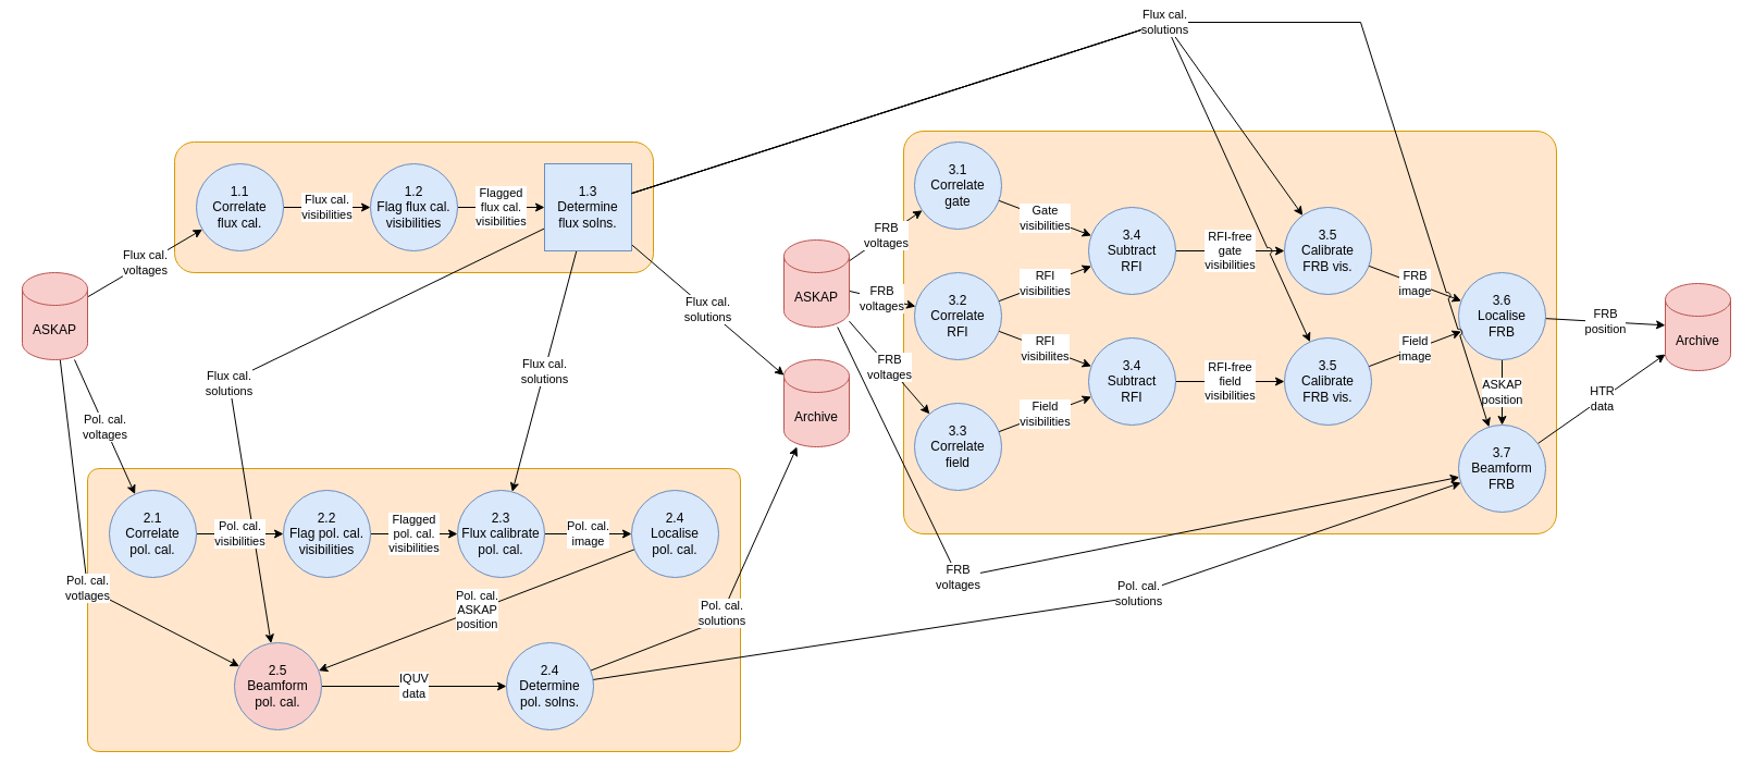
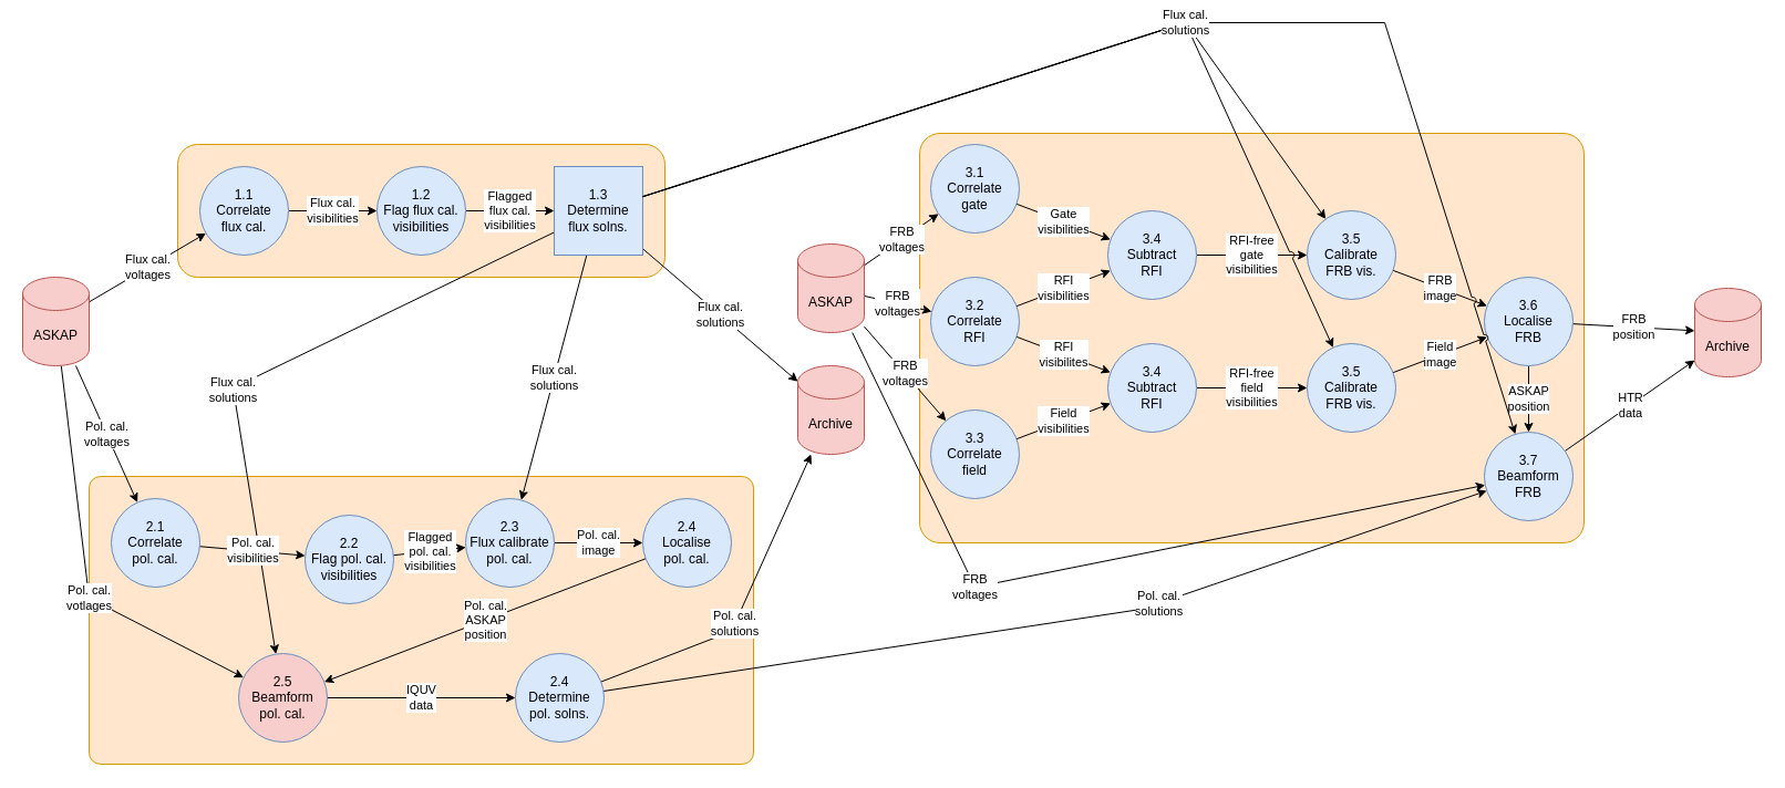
- <mxCell id="21" value="2.2&lt;br&gt;Flag pol. cal.&lt;br&gt;visibilities" style="ellipse;whiteSpace=wrap;html=1;aspect=fixed;fillColor=#dae8fc;strokeColor=#6c8ebf;" parent="1" vertex="1"><mxGeometry x="260" y="450" width="80" height="80" as="geometry" /></mxCell>
+ <mxCell id="21" value="2.2&lt;br&gt;Flag pol. cal.&lt;br&gt;visibilities" style="ellipse;whiteSpace=wrap;html=1;aspect=fixed;fillColor=#dae8fc;strokeColor=#6c8ebf;" parent="1" vertex="1"><mxGeometry x="275" y="465" width="80" height="80" as="geometry" /></mxCell>
